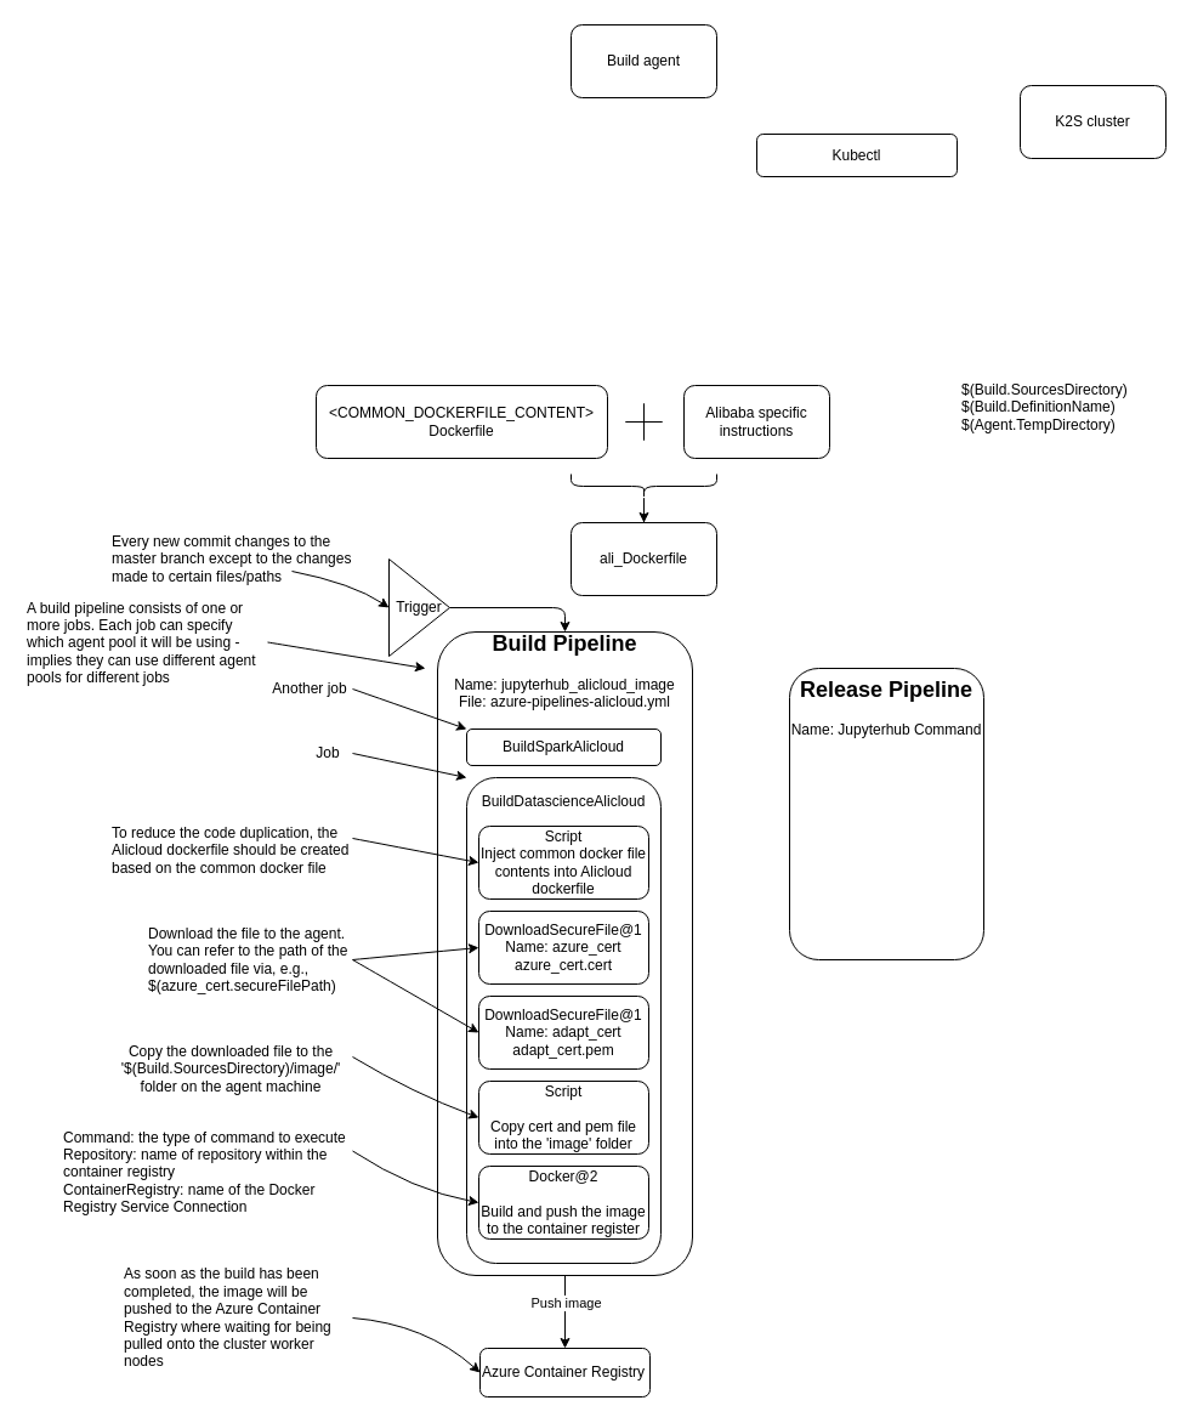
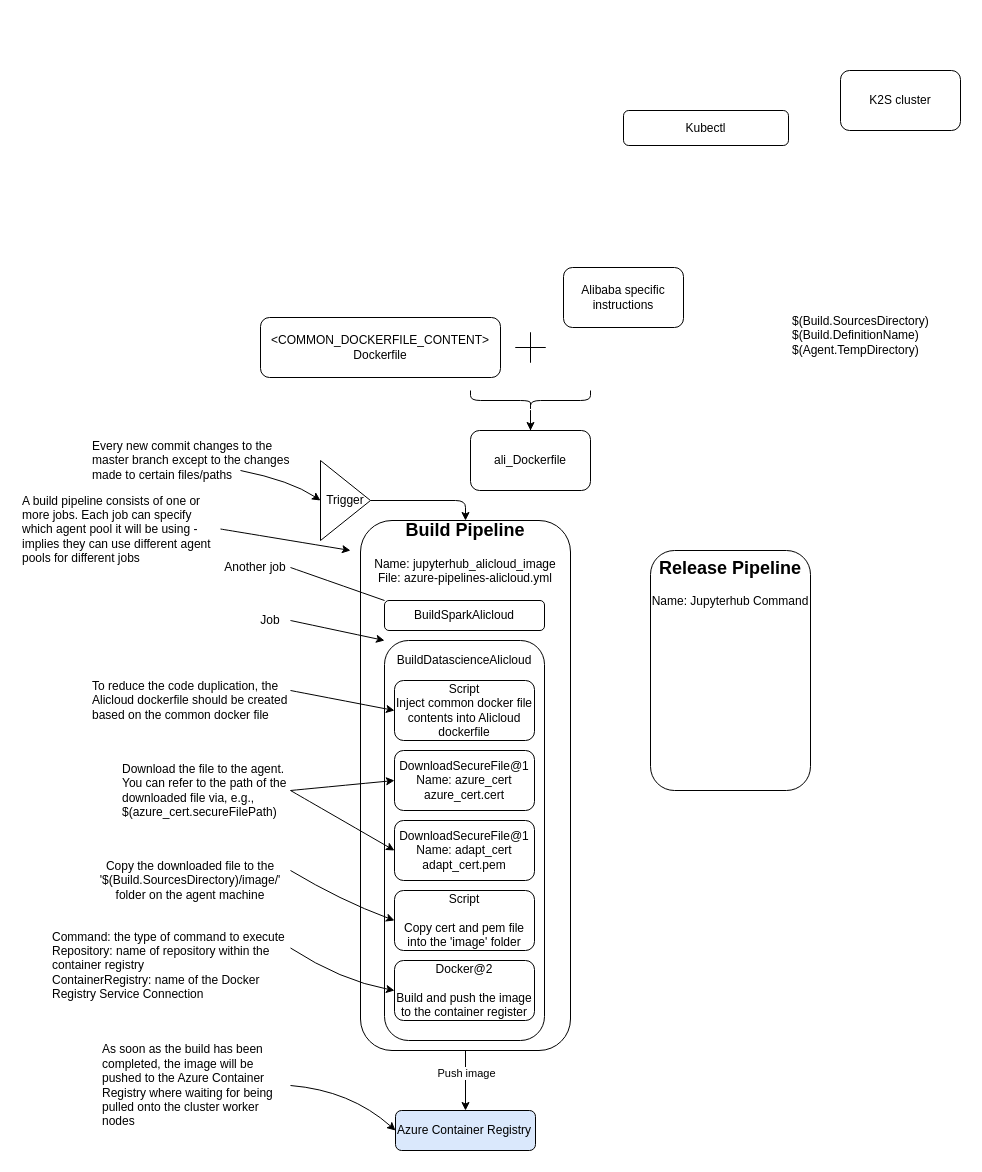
- <mxCell id="14" value="Build agent" style="rounded=1;whiteSpace=wrap;html=1;" parent="1" vertex="1"><mxGeometry x="470" y="20" width="120" height="60" as="geometry" /></mxCell>
- <mxCell id="3" value="Alibaba specific instructions" style="rounded=1;whiteSpace=wrap;html=1;" parent="1" vertex="1"><mxGeometry x="563" y="317" width="120" height="60" as="geometry" /></mxCell>
+ <mxCell id="3" value="Alibaba specific instructions" style="rounded=1;whiteSpace=wrap;html=1;" parent="1" vertex="1"><mxGeometry x="563" y="267" width="120" height="60" as="geometry" /></mxCell>
- <mxCell id="41" value="" style="curved=1;endArrow=classic;html=1;exitX=1;exitY=0.5;exitDx=0;exitDy=0;entryX=0;entryY=0;entryDx=0;entryDy=0;" parent="1" source="39" target="19" edge="1"><mxGeometry width="50" height="50" relative="1" as="geometry"><mxPoint x="90" y="630" as="sourcePoint" /><mxPoint x="140" y="580" as="targetPoint" /><Array as="points" /></mxGeometry></mxCell>
+ <mxCell id="41" value="" style="curved=1;endArrow=none;html=1;exitX=1;exitY=0.5;exitDx=0;exitDy=0;entryX=0;entryY=0;entryDx=0;entryDy=0;" parent="1" source="39" target="19" edge="1"><mxGeometry width="50" height="50" relative="1" as="geometry"><mxPoint x="90" y="630" as="sourcePoint" /><mxPoint x="140" y="580" as="targetPoint" /><Array as="points" /></mxGeometry></mxCell>
- <mxCell id="17" value="Azure Container Registry" style="rounded=1;whiteSpace=wrap;html=1;align=left;" parent="1" vertex="1"><mxGeometry x="395" y="1110" width="140" height="40" as="geometry" /></mxCell>
+ <mxCell id="17" value="Azure Container Registry" style="rounded=1;whiteSpace=wrap;html=1;align=left;fillColor=#dae8fc;" parent="1" vertex="1"><mxGeometry x="395" y="1110" width="140" height="40" as="geometry" /></mxCell>
